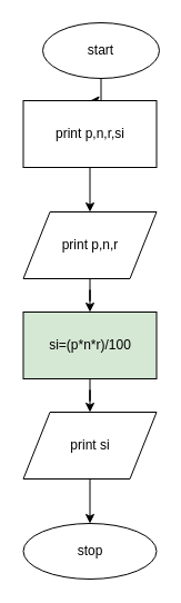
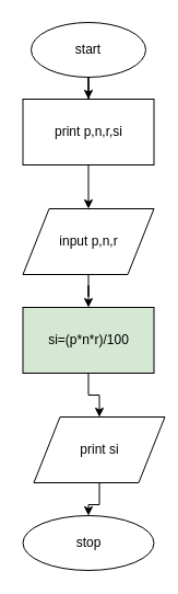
- <mxCell id="3" value="start" style="ellipse;whiteSpace=wrap;html=1;" vertex="1" parent="1"><mxGeometry x="38" y="20" width="105" height="50" as="geometry" /></mxCell>
+ <mxCell id="3" value="start" style="ellipse;whiteSpace=wrap;html=1;" vertex="1" parent="1"><mxGeometry x="28" width="105" height="50" as="geometry" y="20" /></mxCell>
- <mxCell id="7" value="print p,n,r" style="shape=parallelogram;perimeter=parallelogramPerimeter;whiteSpace=wrap;html=1;" vertex="1" parent="1"><mxGeometry x="20.5" y="190" width="120" height="60" as="geometry" /></mxCell>
+ <mxCell id="7" value="input p,n,r" style="shape=parallelogram;perimeter=parallelogramPerimeter;whiteSpace=wrap;html=1;" vertex="1" parent="1"><mxGeometry x="20.5" y="190" width="120" height="60" as="geometry" /></mxCell>
- <mxCell id="11" value="print si" style="shape=parallelogram;perimeter=parallelogramPerimeter;whiteSpace=wrap;html=1;" vertex="1" parent="1"><mxGeometry x="20.5" y="370" width="120" height="60" as="geometry" /></mxCell>
+ <mxCell id="11" value="print si" style="shape=parallelogram;perimeter=parallelogramPerimeter;whiteSpace=wrap;html=1;" vertex="1" parent="1"><mxGeometry x="30.5" y="380" width="120" height="60" as="geometry" /></mxCell>
